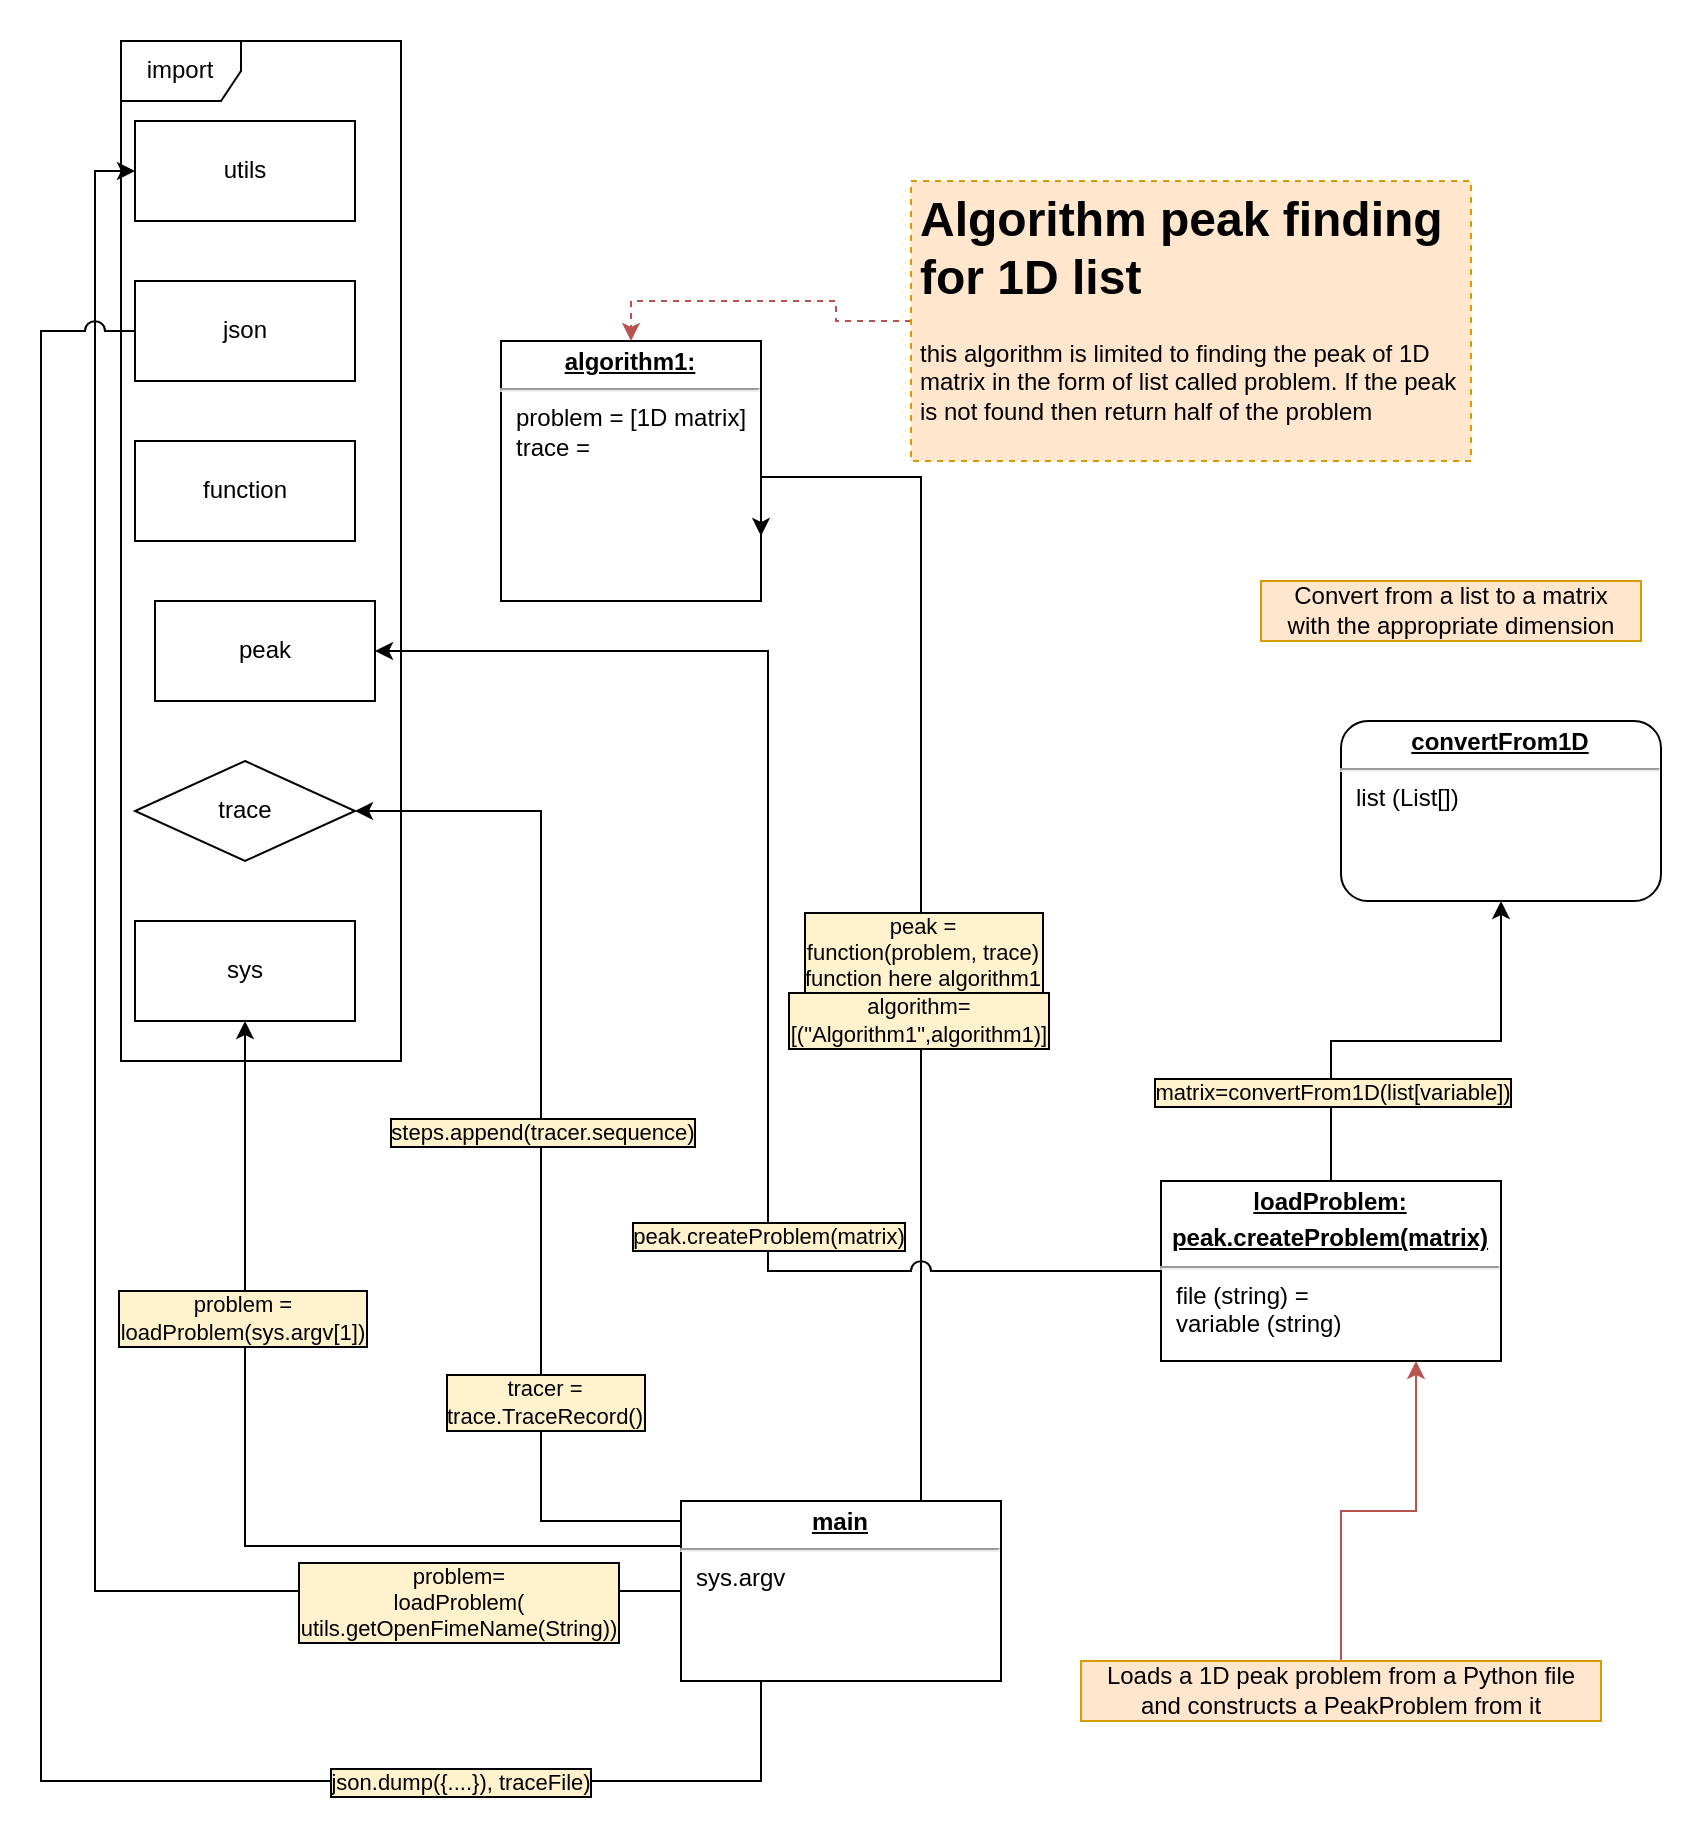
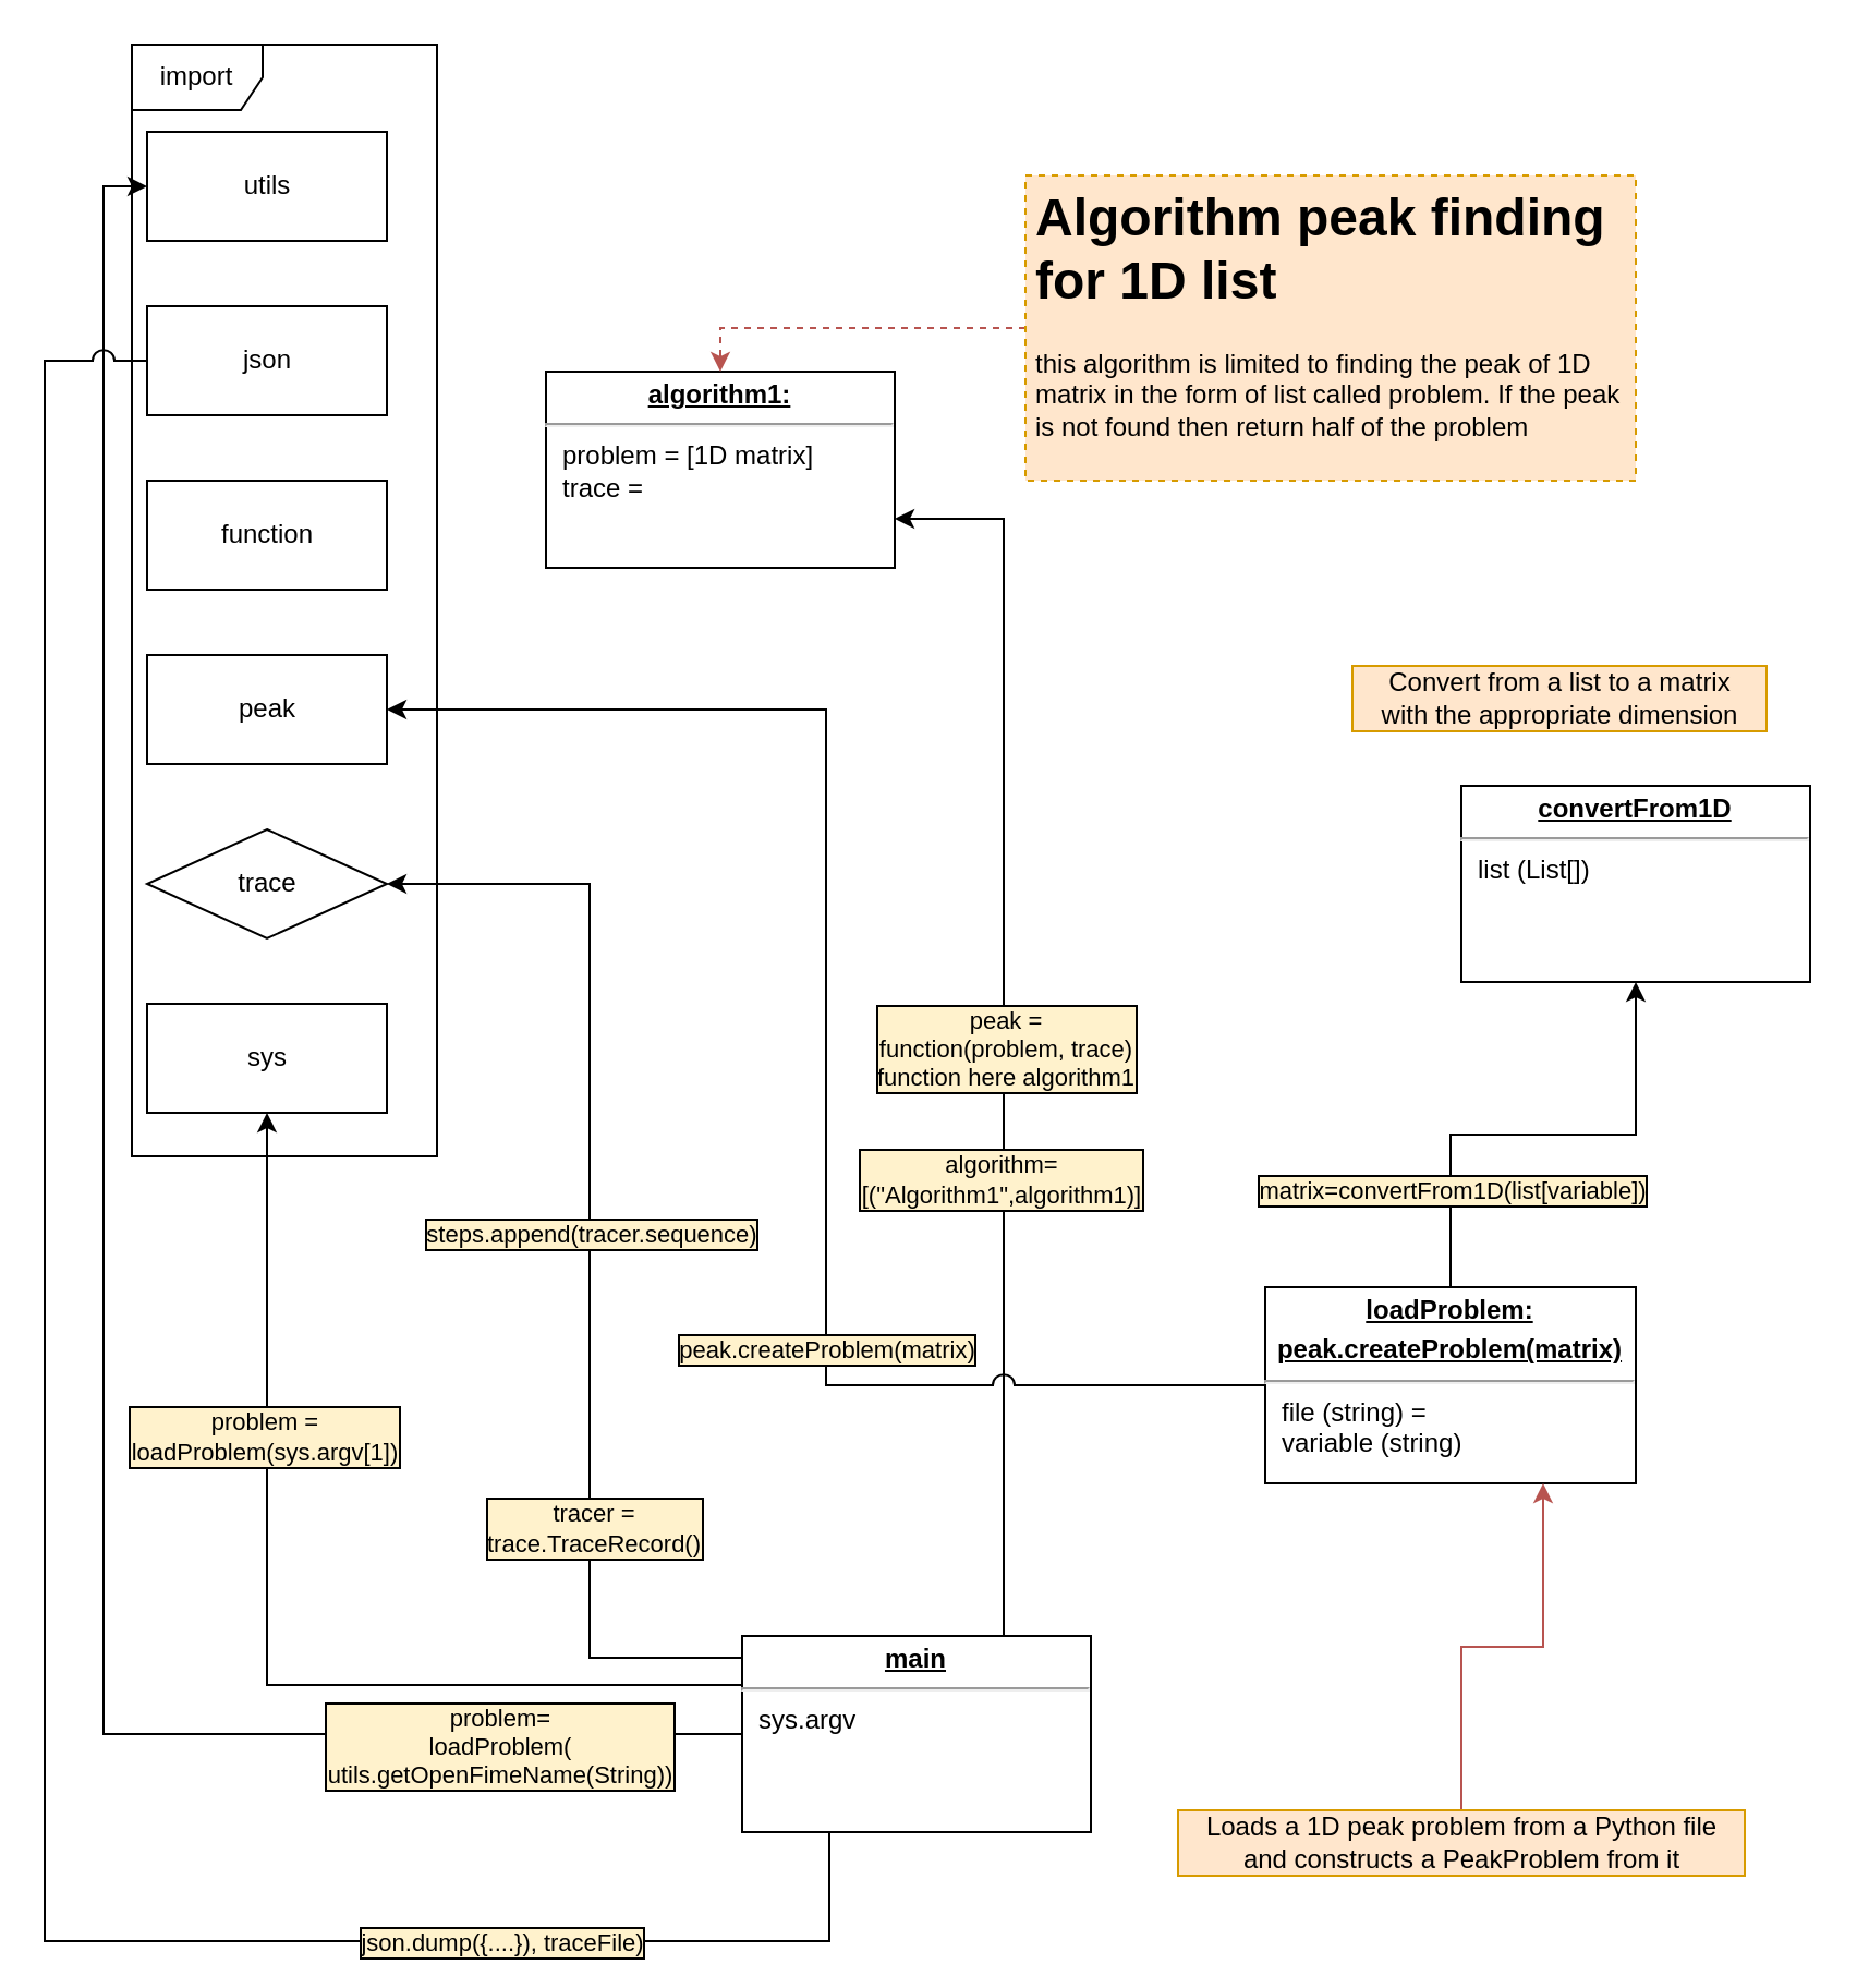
- <mxCell id="11" value="&lt;h1&gt;Algorithm peak finding for 1D list&lt;/h1&gt;&lt;div&gt;this algorithm is limited to finding the peak of 1D matrix in the form of list called problem. If the peak is not found then return half of the problem&lt;br&gt;&lt;/div&gt;" style="text;html=1;fillColor=#ffe6cc;spacing=5;spacingTop=-20;whiteSpace=wrap;overflow=hidden;rounded=0;dashed=1;strokeColor=#d79b00;" vertex="1" parent="1"><mxGeometry x="455" y="90" width="280" height="140" as="geometry" /></mxCell>
+ <mxCell id="11" value="&lt;h1&gt;Algorithm peak finding for 1D list&lt;/h1&gt;&lt;div&gt;this algorithm is limited to finding the peak of 1D matrix in the form of list called problem. If the peak is not found then return half of the problem&lt;br&gt;&lt;/div&gt;" style="text;html=1;fillColor=#ffe6cc;spacing=5;spacingTop=-20;whiteSpace=wrap;overflow=hidden;rounded=0;dashed=1;strokeColor=#d79b00;" vertex="1" parent="1"><mxGeometry x="470" y="80" width="280" height="140" as="geometry" /></mxCell>
- <mxCell id="9" value="&lt;p style=&quot;margin: 0px ; margin-top: 4px ; text-align: center ; text-decoration: underline&quot;&gt;&lt;b&gt;algorithm1: &lt;br&gt;&lt;/b&gt;&lt;/p&gt;&lt;hr&gt;&lt;p style=&quot;margin: 0px ; margin-left: 8px&quot;&gt;problem = [1D matrix]&lt;/p&gt;&lt;p style=&quot;margin: 0px ; margin-left: 8px&quot;&gt;trace = &lt;br&gt;&lt;/p&gt;" style="verticalAlign=top;align=left;overflow=fill;fontSize=12;fontFamily=Helvetica;html=1;" vertex="1" parent="1"><mxGeometry x="250" y="170" width="130" height="130" as="geometry" /></mxCell>
+ <mxCell id="9" value="&lt;p style=&quot;margin: 0px ; margin-top: 4px ; text-align: center ; text-decoration: underline&quot;&gt;&lt;b&gt;algorithm1: &lt;br&gt;&lt;/b&gt;&lt;/p&gt;&lt;hr&gt;&lt;p style=&quot;margin: 0px ; margin-left: 8px&quot;&gt;problem = [1D matrix]&lt;/p&gt;&lt;p style=&quot;margin: 0px ; margin-left: 8px&quot;&gt;trace = &lt;br&gt;&lt;/p&gt;" style="verticalAlign=top;align=left;overflow=fill;fontSize=12;fontFamily=Helvetica;html=1;" vertex="1" parent="1"><mxGeometry x="250" y="170" width="160" height="90" as="geometry" /></mxCell>
- <mxCell id="31" value="&lt;div&gt;Convert from a list to a matrix &lt;br&gt;&lt;/div&gt;&lt;div&gt;with the appropriate dimension&lt;/div&gt;" style="text;html=1;align=center;verticalAlign=middle;resizable=0;points=[];autosize=1;strokeColor=#d79b00;fillColor=#ffe6cc;" vertex="1" parent="1"><mxGeometry x="630" y="290" width="190" height="30" as="geometry" /></mxCell>
+ <mxCell id="31" value="&lt;div&gt;Convert from a list to a matrix &lt;br&gt;&lt;/div&gt;&lt;div&gt;with the appropriate dimension&lt;/div&gt;" style="text;html=1;align=center;verticalAlign=middle;resizable=0;points=[];autosize=1;strokeColor=#d79b00;fillColor=#ffe6cc;" vertex="1" parent="1"><mxGeometry x="620" y="305" width="190" height="30" as="geometry" /></mxCell>
- <mxCell id="6" value="peak" style="html=1;" vertex="1" parent="1"><mxGeometry x="77" y="300" width="110" height="50" as="geometry" /></mxCell>
+ <mxCell id="6" value="peak" style="html=1;" vertex="1" parent="1"><mxGeometry x="67" y="300" width="110" height="50" as="geometry" /></mxCell>
- <mxCell id="30" value="&lt;p style=&quot;margin: 0px ; margin-top: 4px ; text-align: center ; text-decoration: underline&quot;&gt;&lt;b&gt;convertFrom1D&lt;/b&gt;&lt;/p&gt;&lt;hr&gt;&lt;p style=&quot;margin: 0px ; margin-left: 8px&quot;&gt;list (List[])&lt;br&gt;&lt;/p&gt;" style="verticalAlign=top;align=left;overflow=fill;fontSize=12;fontFamily=Helvetica;html=1;strokeColor=#000000;rounded=1;" vertex="1" parent="1"><mxGeometry x="670" y="360" width="160" height="90" as="geometry" /></mxCell>
+ <mxCell id="30" value="&lt;p style=&quot;margin: 0px ; margin-top: 4px ; text-align: center ; text-decoration: underline&quot;&gt;&lt;b&gt;convertFrom1D&lt;/b&gt;&lt;/p&gt;&lt;hr&gt;&lt;p style=&quot;margin: 0px ; margin-left: 8px&quot;&gt;list (List[])&lt;br&gt;&lt;/p&gt;" style="verticalAlign=top;align=left;overflow=fill;fontSize=12;fontFamily=Helvetica;html=1;strokeColor=#000000;" vertex="1" parent="1"><mxGeometry x="670" y="360" width="160" height="90" as="geometry" /></mxCell>
